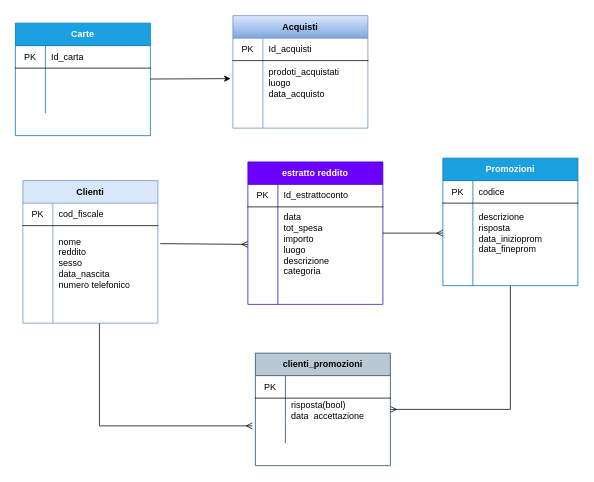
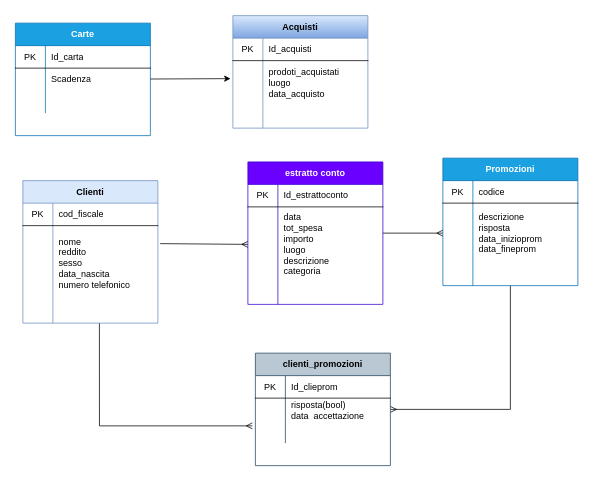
+ <mxCell id="62" value="&lt;font style=&quot;vertical-align: inherit&quot;&gt;&lt;font style=&quot;vertical-align: inherit&quot;&gt;Scadenza&lt;/font&gt;&lt;/font&gt;" style="shape=partialRectangle;html=1;whiteSpace=wrap;connectable=0;fillColor=none;top=0;left=0;bottom=0;right=0;align=left;spacingLeft=6;overflow=hidden;" vertex="1" parent="60"><mxGeometry x="40" width="140" height="30" as="geometry" /></mxCell>
- <mxCell id="15" value="&lt;font style=&quot;vertical-align: inherit&quot;&gt;&lt;font style=&quot;vertical-align: inherit&quot;&gt;estratto reddito&lt;/font&gt;&lt;/font&gt;" style="shape=table;html=1;whiteSpace=wrap;startSize=30;container=1;collapsible=0;childLayout=tableLayout;fixedRows=1;rowLines=0;fontStyle=1;align=center;fillColor=#6a00ff;strokeColor=#3700CC;fontColor=#ffffff;" parent="1" vertex="1"><mxGeometry x="330" y="215" width="180" height="190" as="geometry" /></mxCell>
+ <mxCell id="15" value="&lt;font style=&quot;vertical-align: inherit&quot;&gt;&lt;font style=&quot;vertical-align: inherit&quot;&gt;estratto conto&lt;/font&gt;&lt;/font&gt;" style="shape=table;html=1;whiteSpace=wrap;startSize=30;container=1;collapsible=0;childLayout=tableLayout;fixedRows=1;rowLines=0;fontStyle=1;align=center;fillColor=#6a00ff;strokeColor=#3700CC;fontColor=#ffffff;" parent="1" vertex="1"><mxGeometry x="330" y="215" width="180" height="190" as="geometry" /></mxCell>
+ <mxCell id="39" value="Id_clieprom" style="shape=partialRectangle;html=1;whiteSpace=wrap;connectable=0;fillColor=none;top=0;left=0;bottom=0;right=0;align=left;spacingLeft=6;overflow=hidden;" parent="37" vertex="1"><mxGeometry x="40" width="140" height="30" as="geometry" /></mxCell>
